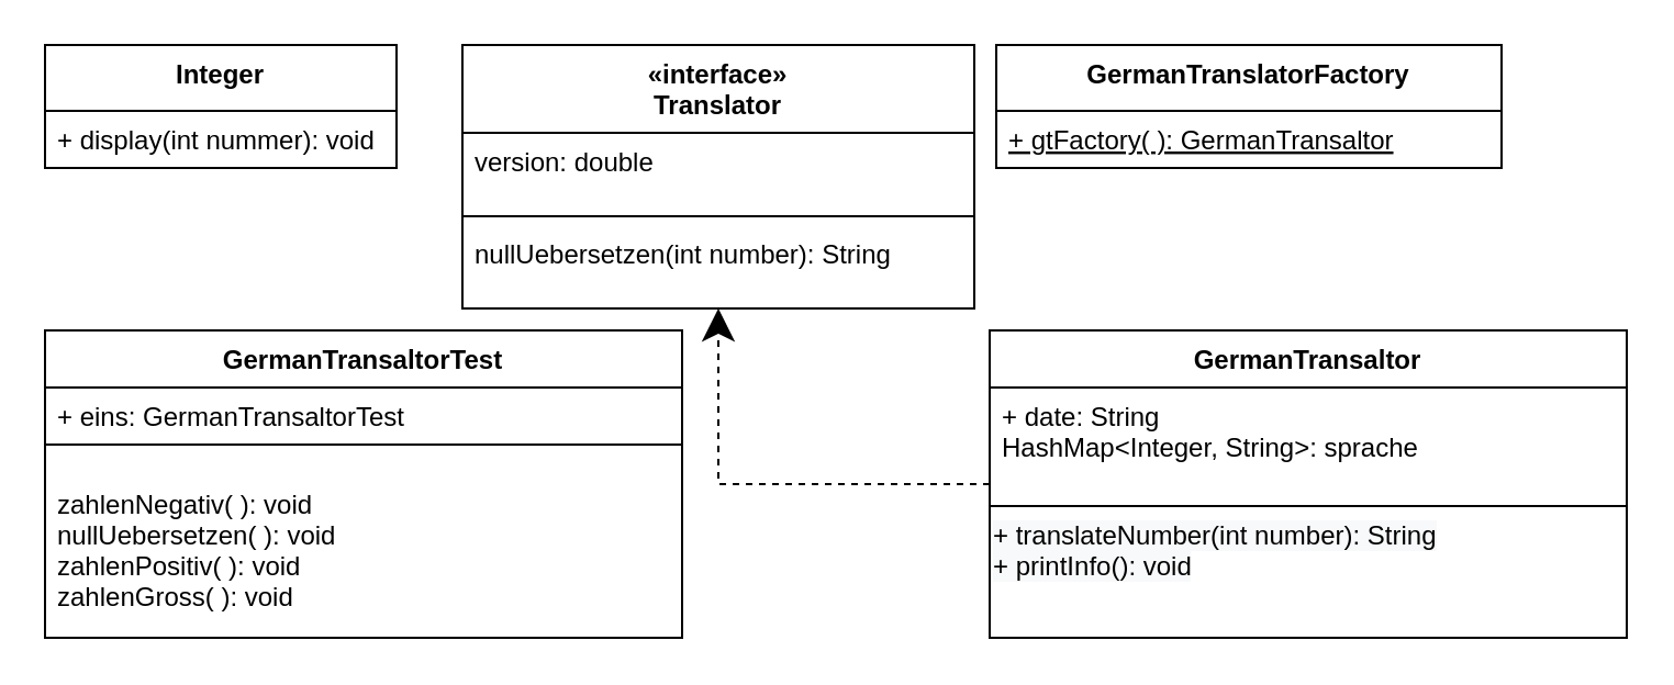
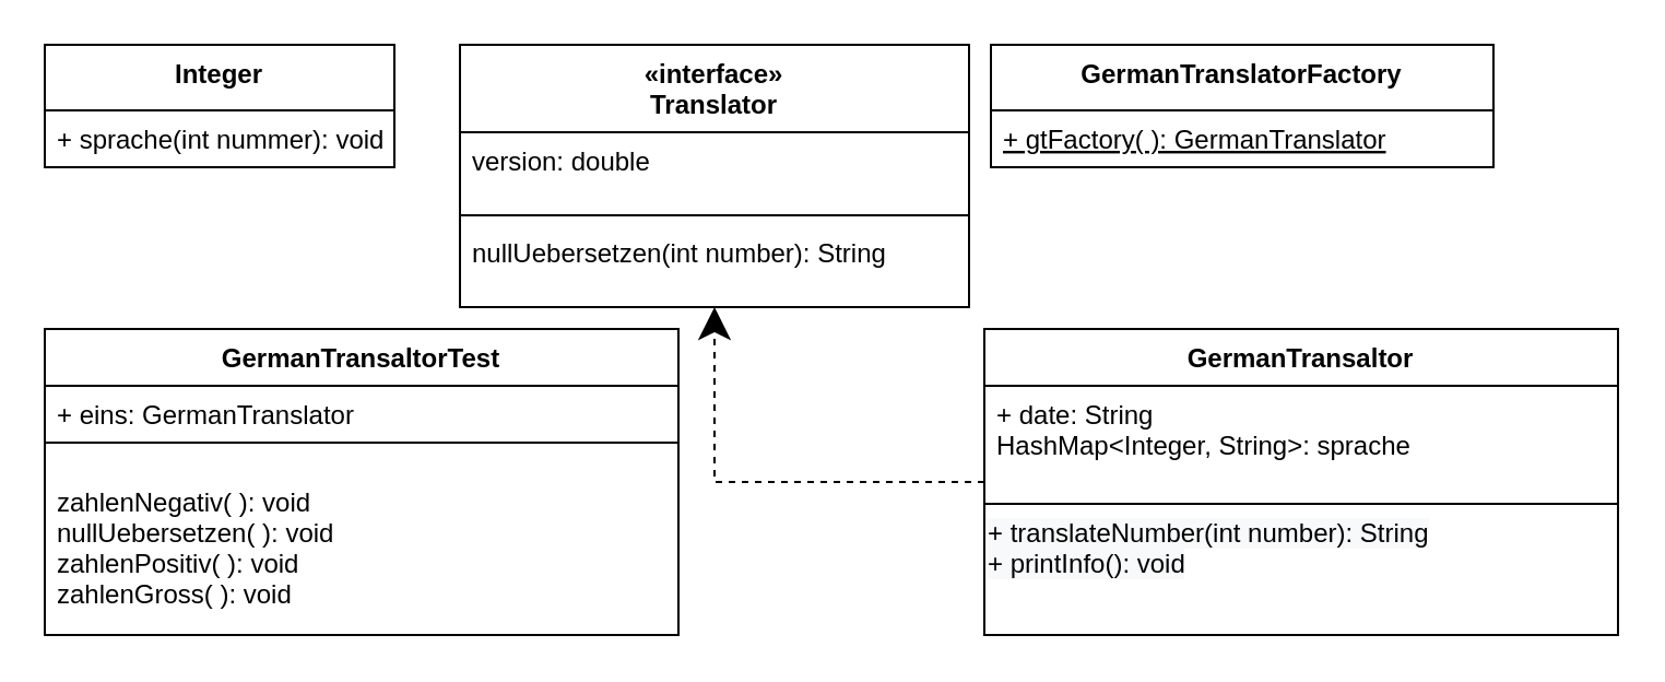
- <mxCell id="3" value="+ display(int nummer): void" style="text;strokeColor=none;fillColor=none;align=left;verticalAlign=top;spacingLeft=4;spacingRight=4;overflow=hidden;rotatable=0;points=[[0,0.5],[1,0.5]];portConstraint=eastwest;" parent="2" vertex="1"><mxGeometry y="30" width="160" height="26" as="geometry" /></mxCell>
+ <mxCell id="3" value="+ sprache(int nummer): void" style="text;strokeColor=none;fillColor=none;align=left;verticalAlign=top;spacingLeft=4;spacingRight=4;overflow=hidden;rotatable=0;points=[[0,0.5],[1,0.5]];portConstraint=eastwest;" parent="2" vertex="1"><mxGeometry y="30" width="160" height="26" as="geometry" /></mxCell>
- <mxCell id="8" value="+ gtFactory( ): GermanTransaltor" style="text;strokeColor=none;fillColor=none;align=left;verticalAlign=top;spacingLeft=4;spacingRight=4;overflow=hidden;rotatable=0;points=[[0,0.5],[1,0.5]];portConstraint=eastwest;underline=true;fontStyle=4" parent="7" vertex="1"><mxGeometry y="30" width="230" height="26" as="geometry" /></mxCell>
+ <mxCell id="8" value="+ gtFactory( ): GermanTranslator" style="text;strokeColor=none;fillColor=none;align=left;verticalAlign=top;spacingLeft=4;spacingRight=4;overflow=hidden;rotatable=0;points=[[0,0.5],[1,0.5]];portConstraint=eastwest;underline=true;fontStyle=4" parent="7" vertex="1"><mxGeometry y="30" width="230" height="26" as="geometry" /></mxCell>
- <mxCell id="10" value="+ eins: GermanTransaltorTest" style="text;strokeColor=none;fillColor=none;align=left;verticalAlign=top;spacingLeft=4;spacingRight=4;overflow=hidden;rotatable=0;points=[[0,0.5],[1,0.5]];portConstraint=eastwest;underline=true;fontStyle=0" parent="9" vertex="1"><mxGeometry y="26" width="290" height="26" as="geometry" /></mxCell>
+ <mxCell id="10" value="+ eins: GermanTranslator" style="text;strokeColor=none;fillColor=none;align=left;verticalAlign=top;spacingLeft=4;spacingRight=4;overflow=hidden;rotatable=0;points=[[0,0.5],[1,0.5]];portConstraint=eastwest;underline=true;fontStyle=0" parent="9" vertex="1"><mxGeometry y="26" width="290" height="26" as="geometry" /></mxCell>
